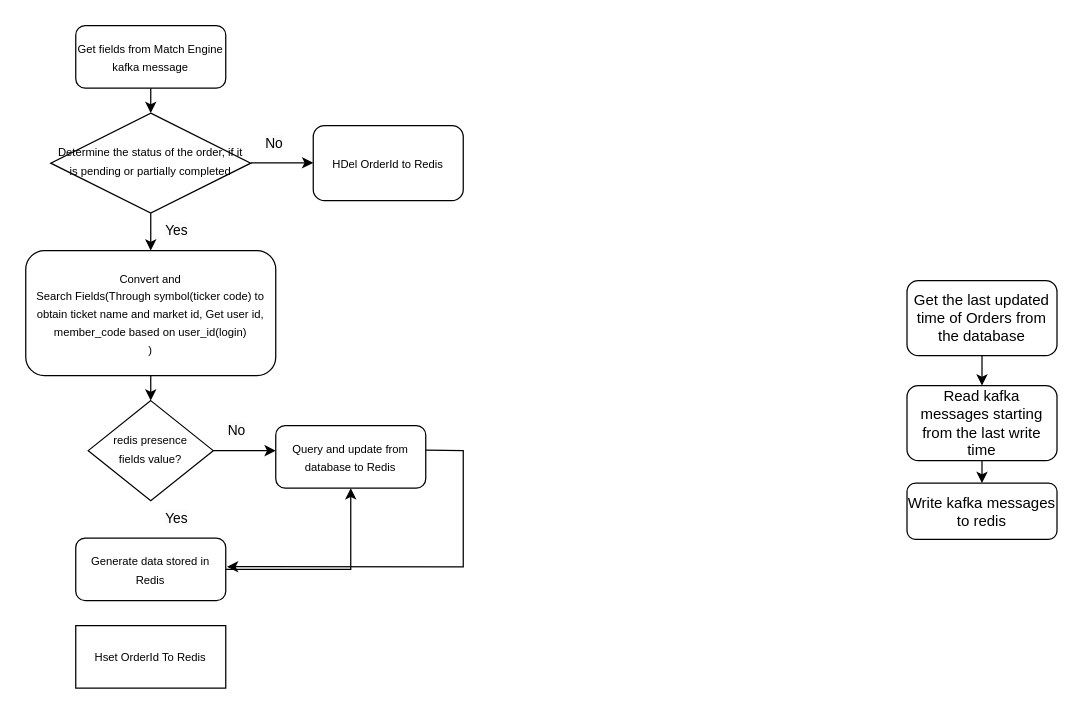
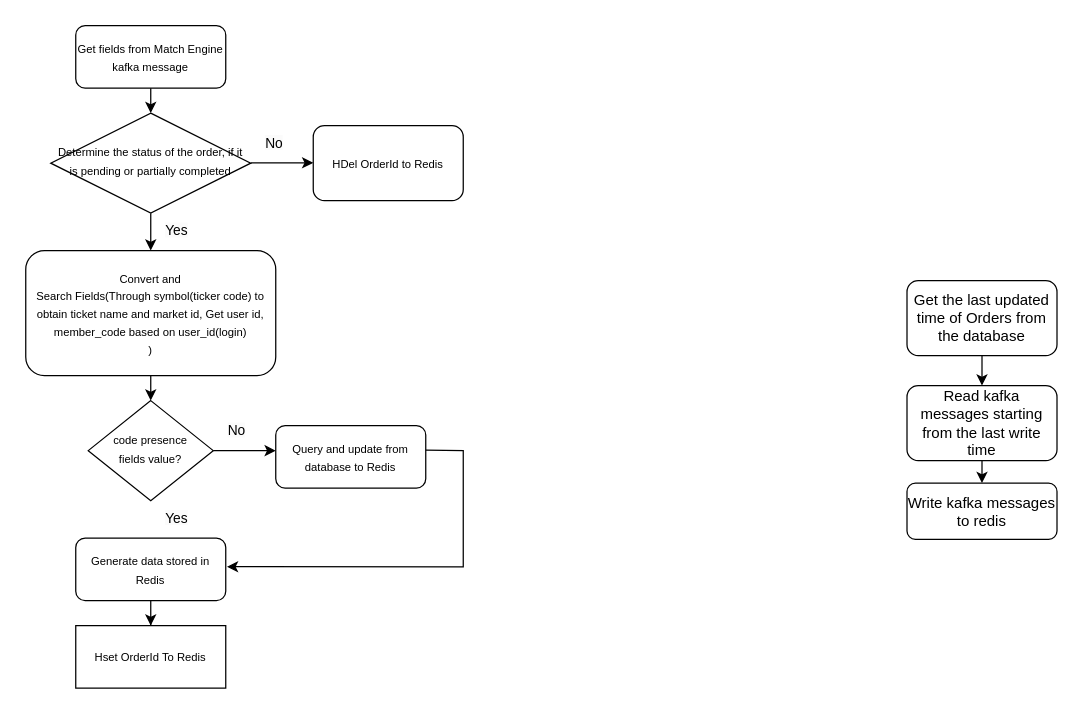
- <mxCell id="3" value="&lt;font style=&quot;font-size: 9px;&quot;&gt;redis presence &lt;br&gt;fields value?&lt;/font&gt;" style="rhombus;whiteSpace=wrap;html=1;shadow=0;fontFamily=Helvetica;fontSize=12;align=center;strokeWidth=1;spacing=6;spacingTop=-4;" parent="1" vertex="1"><mxGeometry x="70" y="320" width="100" height="80" as="geometry" /></mxCell>
+ <mxCell id="3" value="&lt;font style=&quot;font-size: 9px;&quot;&gt;code presence &lt;br&gt;fields value?&lt;/font&gt;" style="rhombus;whiteSpace=wrap;html=1;shadow=0;fontFamily=Helvetica;fontSize=12;align=center;strokeWidth=1;spacing=6;spacingTop=-4;" parent="1" vertex="1"><mxGeometry x="70" y="320" width="100" height="80" as="geometry" /></mxCell>
- <mxCell id="6" value="" style="edgeStyle=orthogonalEdgeStyle;rounded=0;orthogonalLoop=1;jettySize=auto;html=1;" parent="1" source="7" target="12" edge="1"><mxGeometry relative="1" as="geometry" /></mxCell>
+ <mxCell id="6" value="" style="edgeStyle=orthogonalEdgeStyle;rounded=0;orthogonalLoop=1;jettySize=auto;html=1;" parent="1" source="7" target="13" edge="1"><mxGeometry relative="1" as="geometry" /></mxCell>
